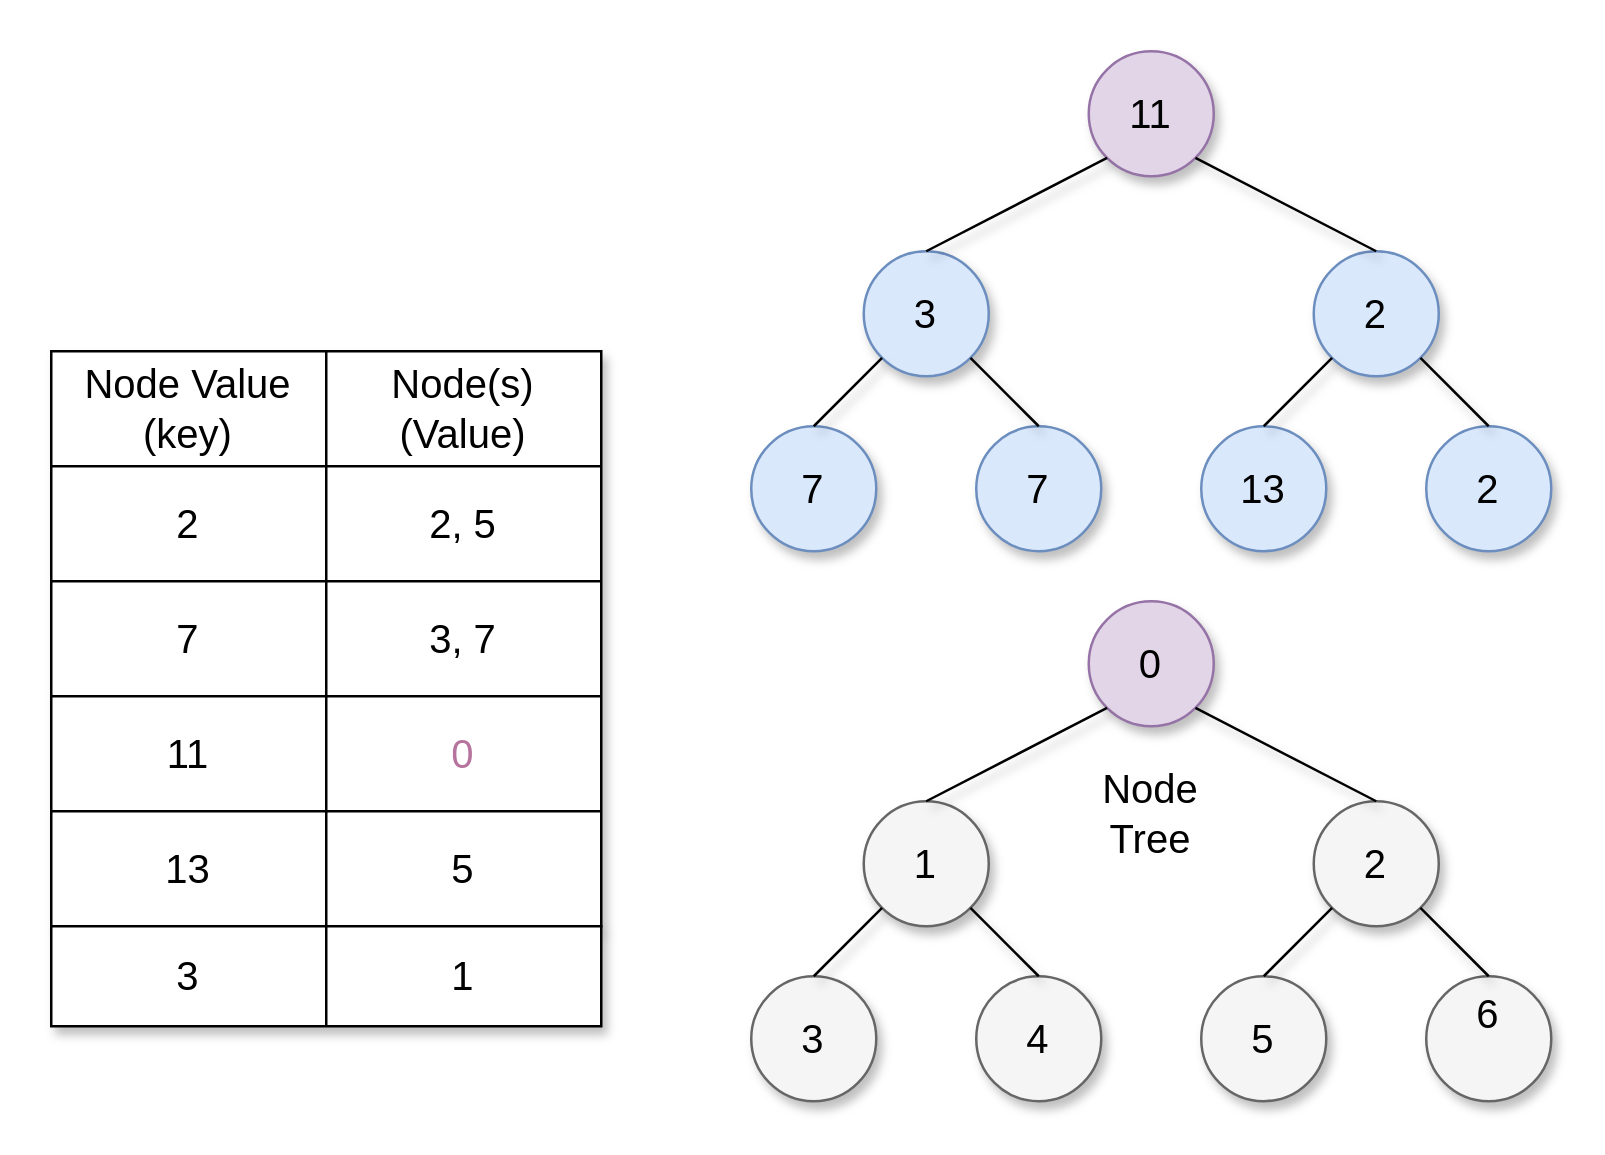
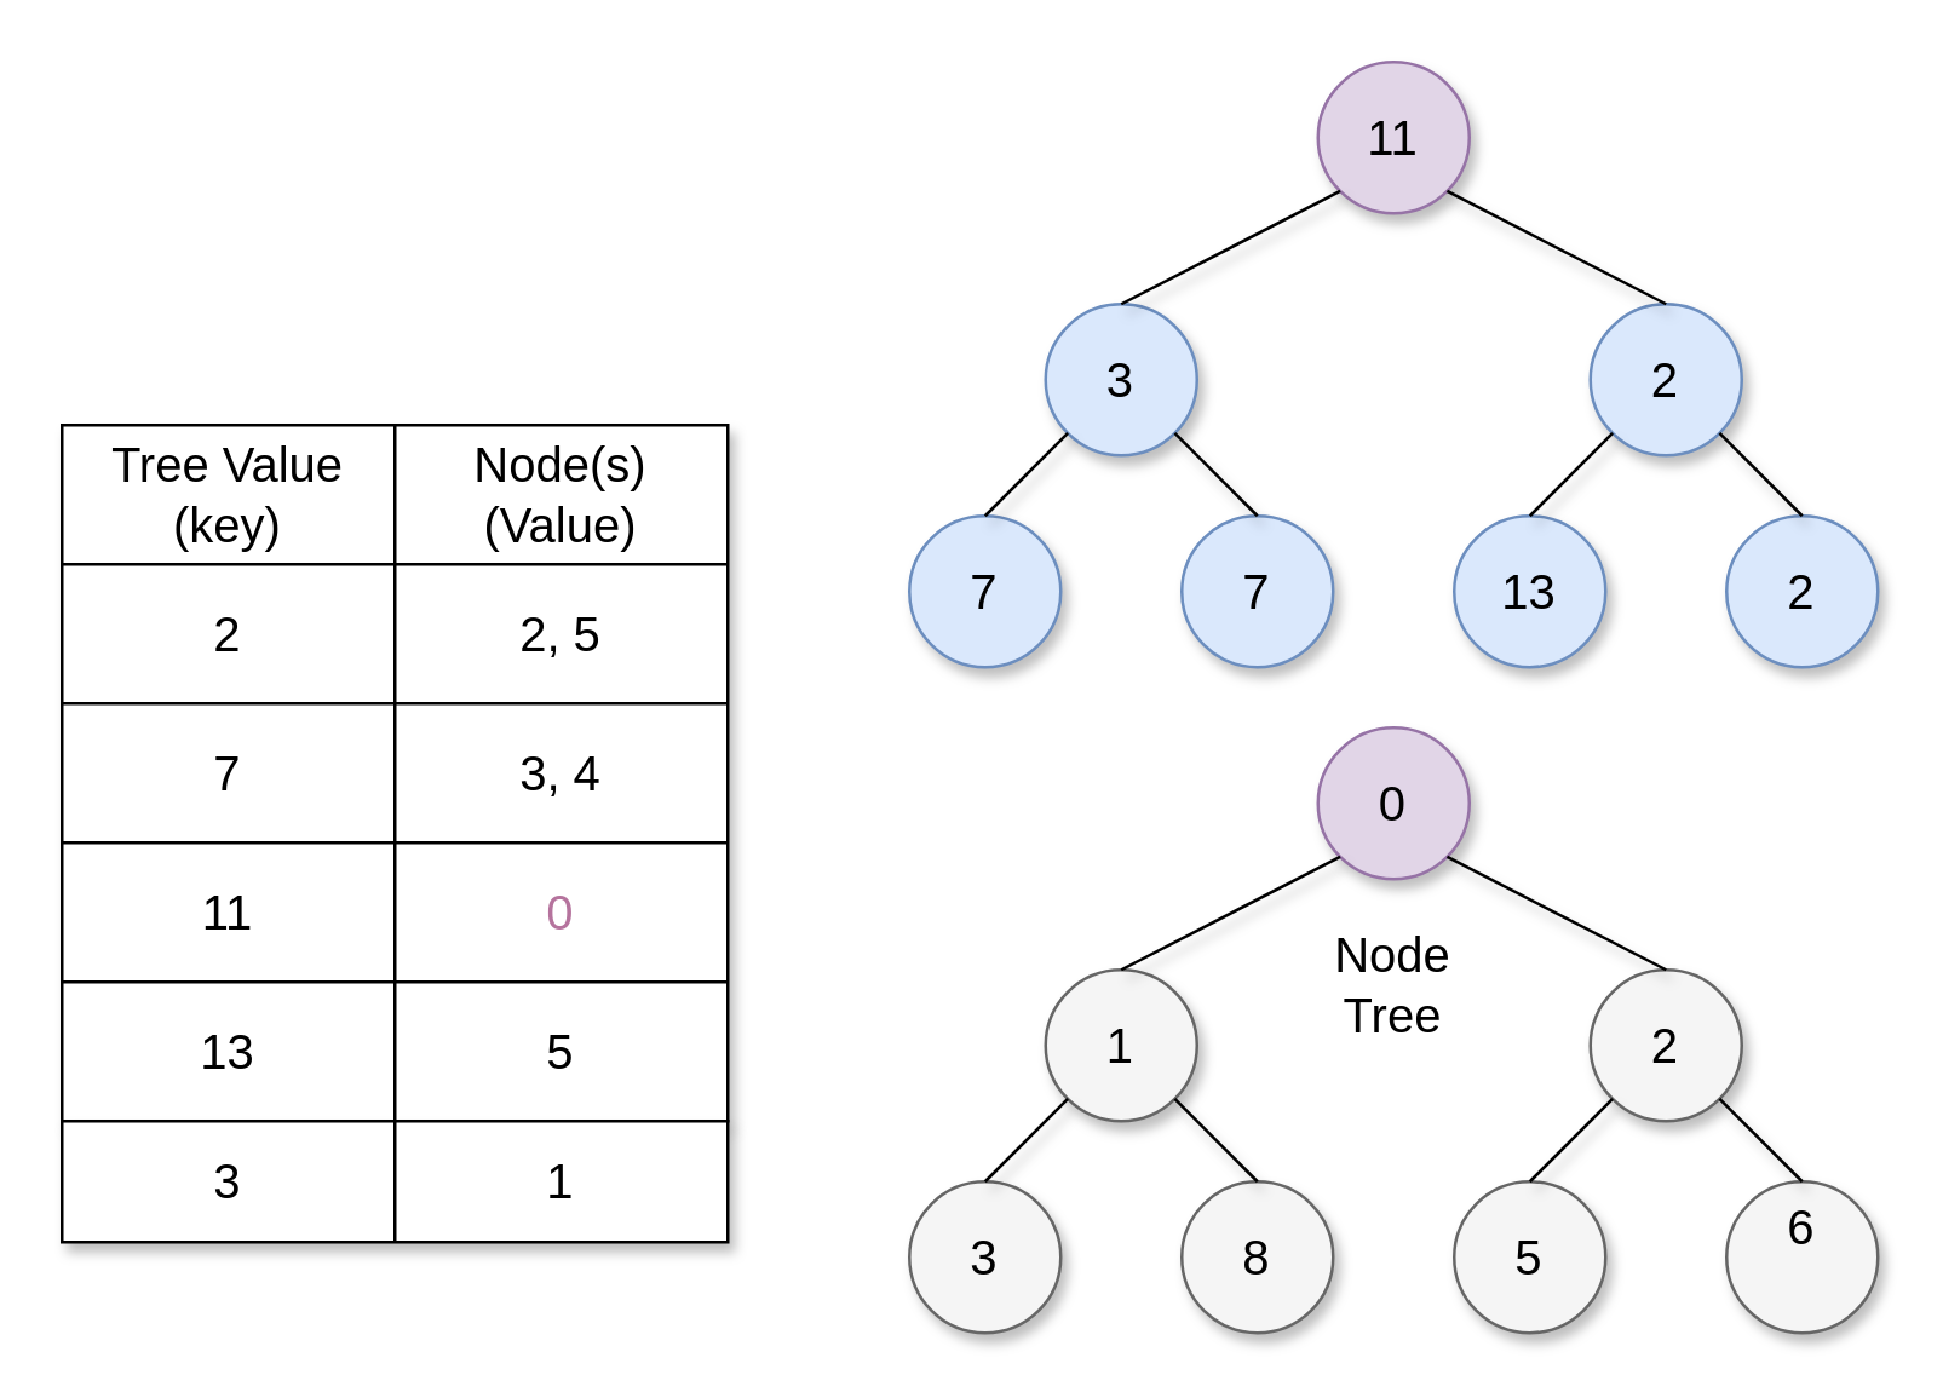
- <mxCell id="4" value="Node Value&lt;br style=&quot;font-size: 16px;&quot;&gt;(key)" style="shape=partialRectangle;html=1;whiteSpace=wrap;connectable=0;overflow=hidden;fillColor=none;top=0;left=0;bottom=0;right=0;fontSize=16;shadow=1;sketch=0;" parent="3" vertex="1"><mxGeometry width="110" height="46" as="geometry" /></mxCell>
+ <mxCell id="4" value="Tree Value&lt;br style=&quot;font-size: 16px;&quot;&gt;(key)" style="shape=partialRectangle;html=1;whiteSpace=wrap;connectable=0;overflow=hidden;fillColor=none;top=0;left=0;bottom=0;right=0;fontSize=16;shadow=1;sketch=0;" parent="3" vertex="1"><mxGeometry width="110" height="46" as="geometry" /></mxCell>
- <mxCell id="11" value="3, 7" style="shape=partialRectangle;html=1;whiteSpace=wrap;connectable=0;overflow=hidden;fillColor=none;top=0;left=0;bottom=0;right=0;fontSize=16;shadow=1;sketch=0;" parent="9" vertex="1"><mxGeometry x="110" width="110" height="46" as="geometry" /></mxCell>
+ <mxCell id="11" value="3, 4" style="shape=partialRectangle;html=1;whiteSpace=wrap;connectable=0;overflow=hidden;fillColor=none;top=0;left=0;bottom=0;right=0;fontSize=16;shadow=1;sketch=0;" parent="9" vertex="1"><mxGeometry x="110" width="110" height="46" as="geometry" /></mxCell>
- <mxCell id="43" value="4" style="text;html=1;align=center;verticalAlign=middle;whiteSpace=wrap;rounded=0;fontSize=16;shadow=1;sketch=0;" parent="1" vertex="1"><mxGeometry x="395" y="405" width="40" height="20" as="geometry" /></mxCell>
+ <mxCell id="43" value="8" style="text;html=1;align=center;verticalAlign=middle;whiteSpace=wrap;rounded=0;fontSize=16;shadow=1;sketch=0;" parent="1" vertex="1"><mxGeometry x="395" y="405" width="40" height="20" as="geometry" /></mxCell>
